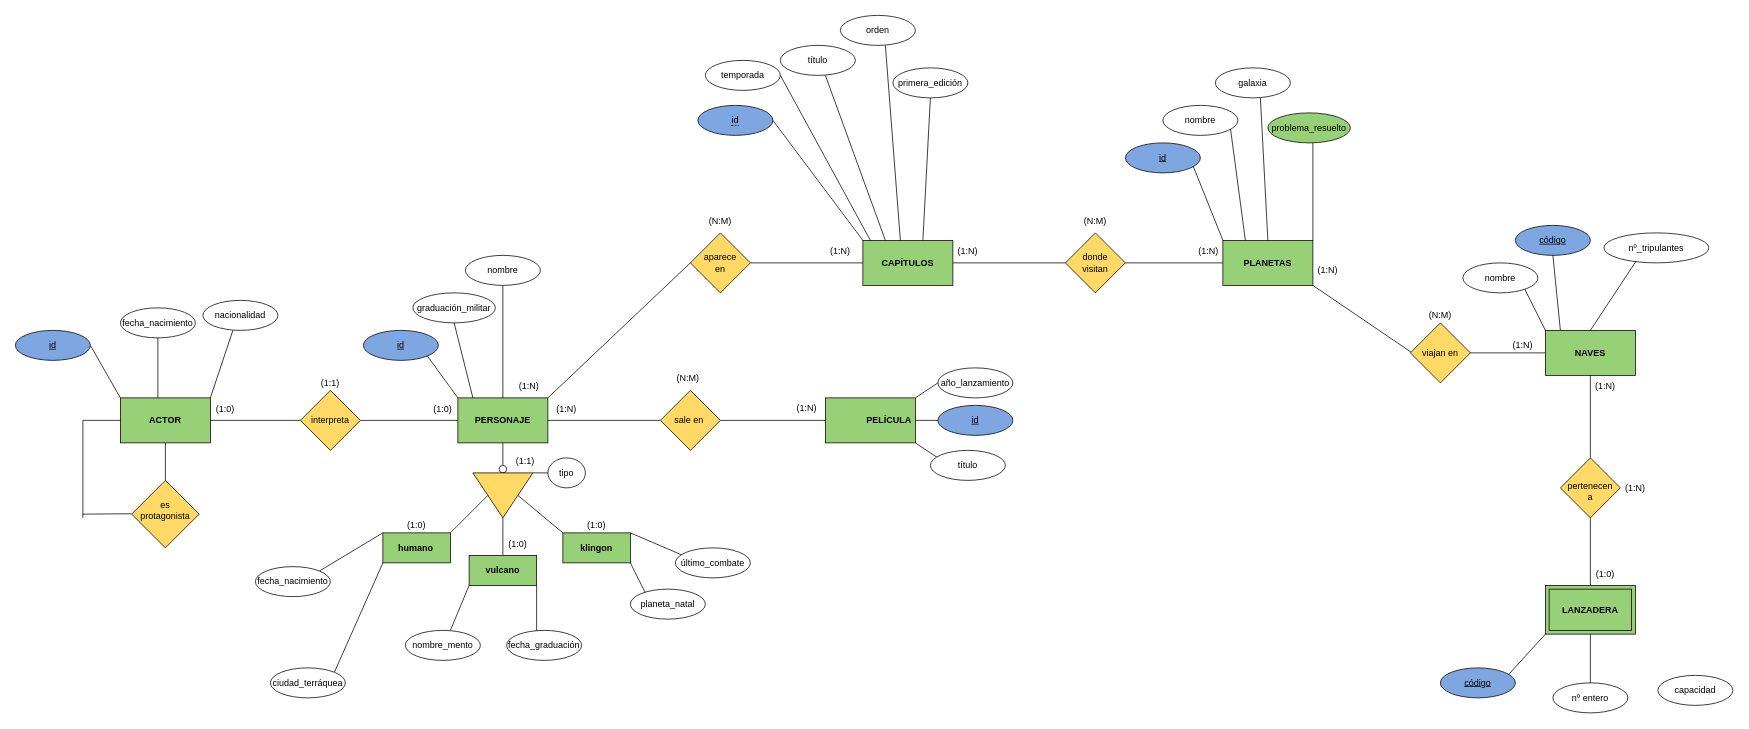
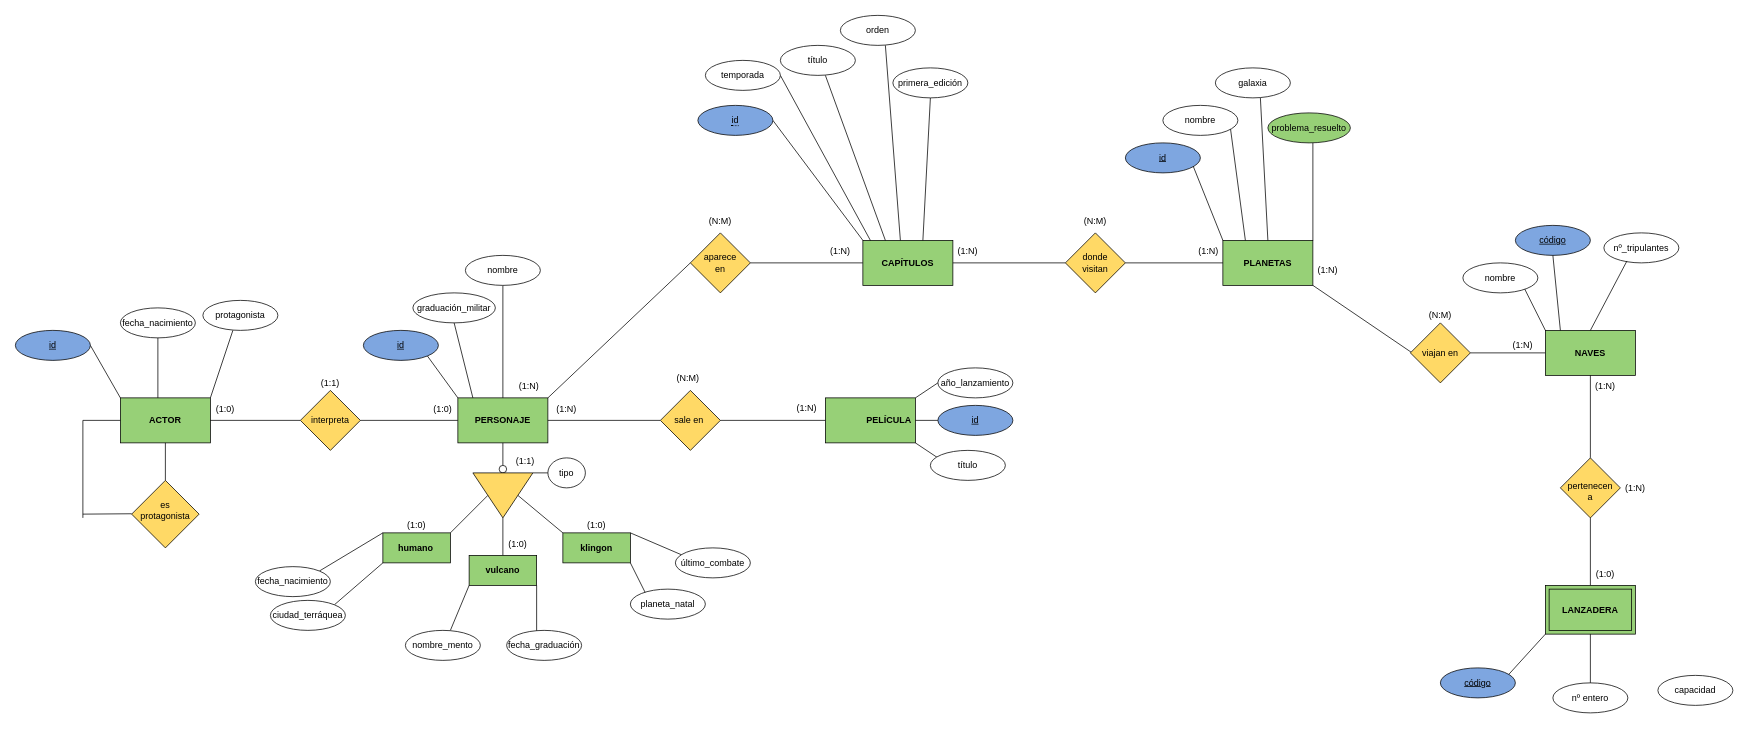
- <mxCell id="121" value="nº_tripulantes" style="ellipse;whiteSpace=wrap;html=1;align=center;" vertex="1" parent="1"><mxGeometry x="2138" y="310" width="140" height="40" as="geometry" /></mxCell>
+ <mxCell id="121" value="nº_tripulantes" style="ellipse;whiteSpace=wrap;html=1;align=center;" vertex="1" parent="1"><mxGeometry x="2138" y="310" width="100" height="40" as="geometry" /></mxCell>
- <mxCell id="49" value="nacionalidad" style="ellipse;whiteSpace=wrap;html=1;align=center;" vertex="1" parent="1"><mxGeometry x="270" y="400" width="100" height="40" as="geometry" /></mxCell>
+ <mxCell id="49" value="protagonista" style="ellipse;whiteSpace=wrap;html=1;align=center;" vertex="1" parent="1"><mxGeometry x="270" y="400" width="100" height="40" as="geometry" /></mxCell>
- <mxCell id="73" value="ciudad_terráquea" style="ellipse;whiteSpace=wrap;html=1;align=center;" vertex="1" parent="1"><mxGeometry x="360" y="890" width="100" height="40" as="geometry" /></mxCell>
+ <mxCell id="73" value="ciudad_terráquea" style="ellipse;whiteSpace=wrap;html=1;align=center;" vertex="1" parent="1"><mxGeometry x="360" y="800" width="100" height="40" as="geometry" /></mxCell>
